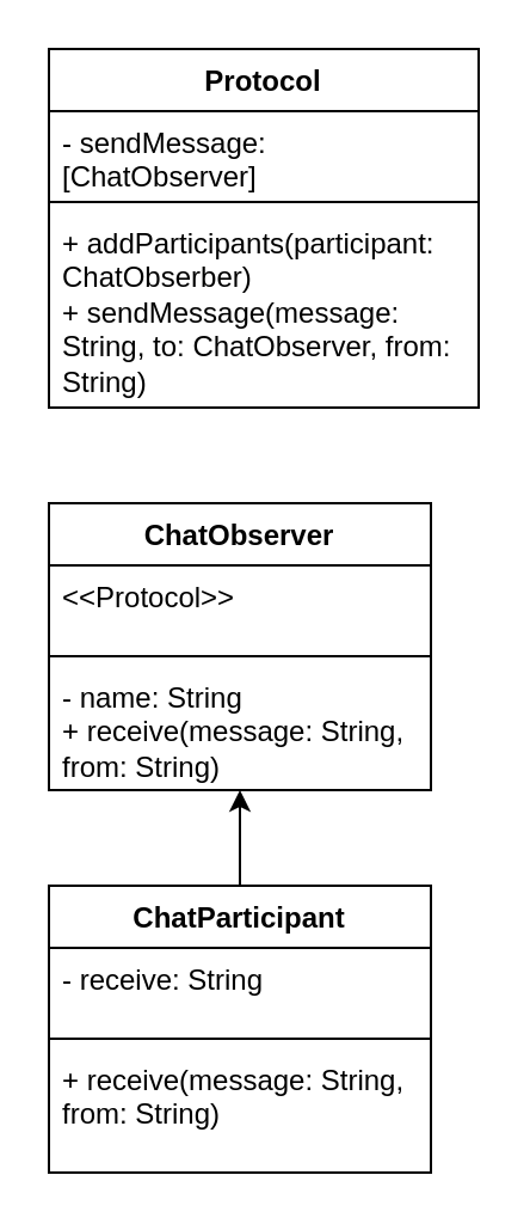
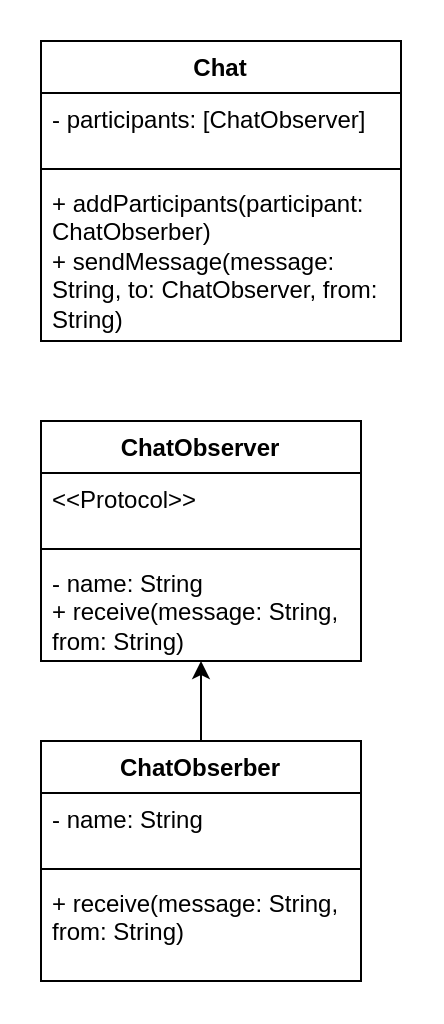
- <mxCell id="2" value="Protocol" style="swimlane;fontStyle=1;align=center;verticalAlign=top;childLayout=stackLayout;horizontal=1;startSize=26;horizontalStack=0;resizeParent=1;resizeParentMax=0;resizeLast=0;collapsible=1;marginBottom=0;whiteSpace=wrap;html=1;" vertex="1" parent="1"><mxGeometry x="20" y="20" width="180" height="150" as="geometry" /></mxCell>
+ <mxCell id="2" value="Chat" style="swimlane;fontStyle=1;align=center;verticalAlign=top;childLayout=stackLayout;horizontal=1;startSize=26;horizontalStack=0;resizeParent=1;resizeParentMax=0;resizeLast=0;collapsible=1;marginBottom=0;whiteSpace=wrap;html=1;" vertex="1" parent="1"><mxGeometry x="20" y="20" width="180" height="150" as="geometry" /></mxCell>
- <mxCell id="3" value="- sendMessage: [ChatObserver]" style="text;strokeColor=none;fillColor=none;align=left;verticalAlign=top;spacingLeft=4;spacingRight=4;overflow=hidden;rotatable=0;points=[[0,0.5],[1,0.5]];portConstraint=eastwest;whiteSpace=wrap;html=1;" vertex="1" parent="2"><mxGeometry y="26" width="180" height="34" as="geometry" /></mxCell>
+ <mxCell id="3" value="- participants: [ChatObserver]" style="text;strokeColor=none;fillColor=none;align=left;verticalAlign=top;spacingLeft=4;spacingRight=4;overflow=hidden;rotatable=0;points=[[0,0.5],[1,0.5]];portConstraint=eastwest;whiteSpace=wrap;html=1;" vertex="1" parent="2"><mxGeometry y="26" width="180" height="34" as="geometry" /></mxCell>
- <mxCell id="10" value="ChatParticipant" style="swimlane;fontStyle=1;align=center;verticalAlign=top;childLayout=stackLayout;horizontal=1;startSize=26;horizontalStack=0;resizeParent=1;resizeParentMax=0;resizeLast=0;collapsible=1;marginBottom=0;whiteSpace=wrap;html=1;" vertex="1" parent="1"><mxGeometry x="20" y="370" width="160" height="120" as="geometry" /></mxCell>
+ <mxCell id="10" value="ChatObserber" style="swimlane;fontStyle=1;align=center;verticalAlign=top;childLayout=stackLayout;horizontal=1;startSize=26;horizontalStack=0;resizeParent=1;resizeParentMax=0;resizeLast=0;collapsible=1;marginBottom=0;whiteSpace=wrap;html=1;" vertex="1" parent="1"><mxGeometry x="20" y="370" width="160" height="120" as="geometry" /></mxCell>
- <mxCell id="11" value="- receive: String" style="text;strokeColor=none;fillColor=none;align=left;verticalAlign=top;spacingLeft=4;spacingRight=4;overflow=hidden;rotatable=0;points=[[0,0.5],[1,0.5]];portConstraint=eastwest;whiteSpace=wrap;html=1;" vertex="1" parent="10"><mxGeometry y="26" width="160" height="34" as="geometry" /></mxCell>
+ <mxCell id="11" value="- name: String" style="text;strokeColor=none;fillColor=none;align=left;verticalAlign=top;spacingLeft=4;spacingRight=4;overflow=hidden;rotatable=0;points=[[0,0.5],[1,0.5]];portConstraint=eastwest;whiteSpace=wrap;html=1;" vertex="1" parent="10"><mxGeometry y="26" width="160" height="34" as="geometry" /></mxCell>
